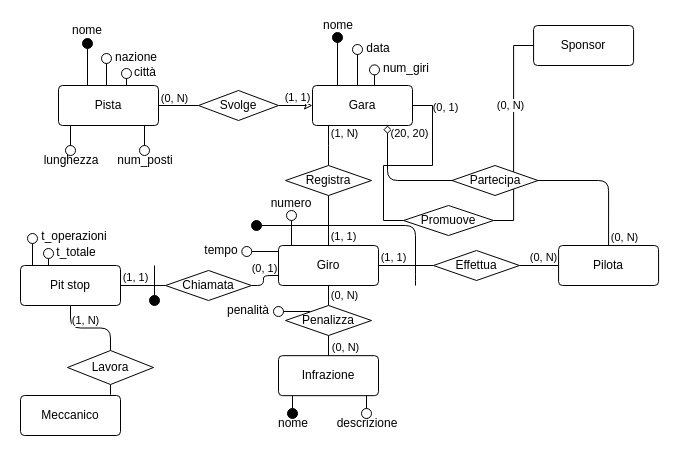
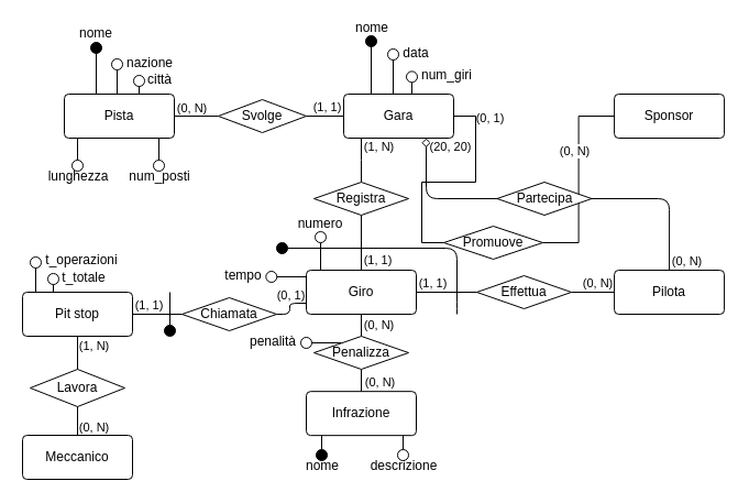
- <mxCell id="6" value="Sponsor" style="rounded=1;arcSize=10;whiteSpace=wrap;html=1;align=center;" parent="1" vertex="1"><mxGeometry x="533.07" y="25" width="100" height="40" as="geometry" /></mxCell>
+ <mxCell id="6" value="Sponsor" style="rounded=1;arcSize=10;whiteSpace=wrap;html=1;align=center;" parent="1" vertex="1"><mxGeometry x="558.07" y="85" width="100" height="40" as="geometry" /></mxCell>
- <mxCell id="34" style="edgeStyle=orthogonalEdgeStyle;rounded=0;orthogonalLoop=1;jettySize=auto;html=1;exitX=1;exitY=0.5;exitDx=0;exitDy=0;entryX=0;entryY=0.5;entryDx=0;entryDy=0;endArrow=classic;endFill=0;" parent="1" source="38" target="2" edge="1"><mxGeometry relative="1" as="geometry" /></mxCell>
+ <mxCell id="34" style="edgeStyle=orthogonalEdgeStyle;rounded=0;orthogonalLoop=1;jettySize=auto;html=1;exitX=1;exitY=0.5;exitDx=0;exitDy=0;entryX=0;entryY=0.5;entryDx=0;entryDy=0;endArrow=none;endFill=0;" parent="1" source="38" target="2" edge="1"><mxGeometry relative="1" as="geometry" /></mxCell>
- <mxCell id="97" value="Lavora" style="shape=rhombus;perimeter=rhombusPerimeter;whiteSpace=wrap;html=1;align=center;" parent="1" vertex="1"><mxGeometry x="67" y="350" width="86" height="34" as="geometry" /></mxCell>
+ <mxCell id="97" value="Lavora" style="shape=rhombus;perimeter=rhombusPerimeter;whiteSpace=wrap;html=1;align=center;" parent="1" vertex="1"><mxGeometry x="27" y="335" width="86" height="34" as="geometry" /></mxCell>
